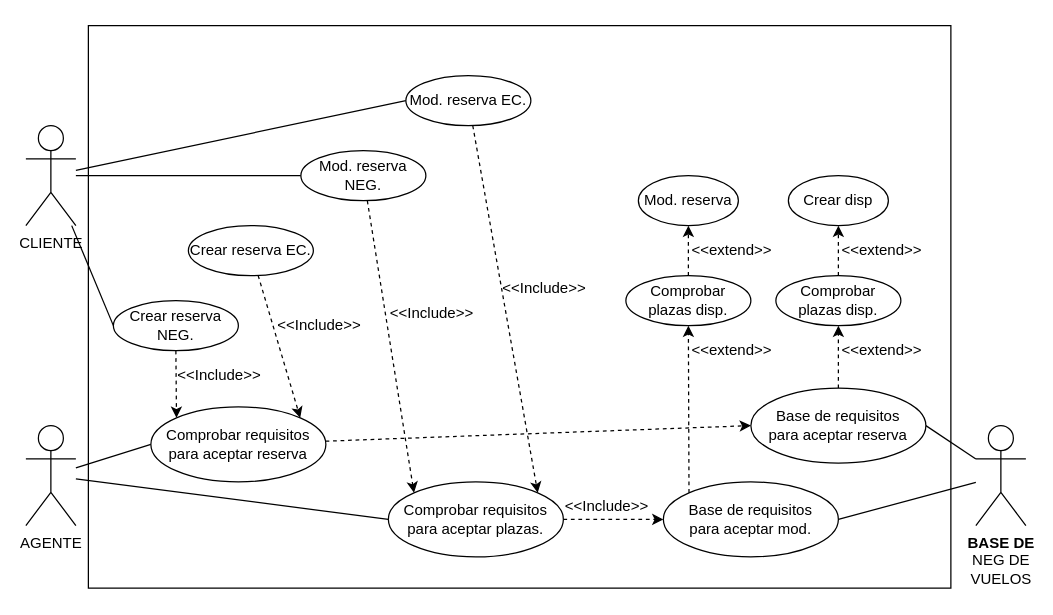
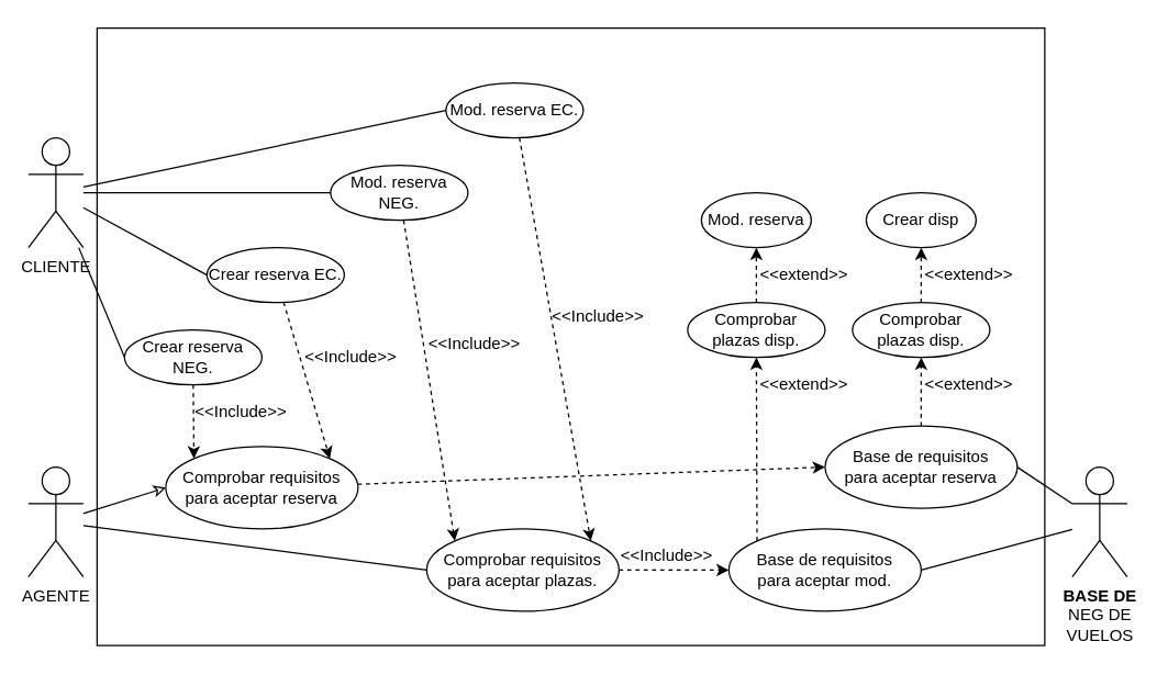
+ <mxCell id="3" style="edgeStyle=none;html=1;entryX=0;entryY=0.5;entryDx=0;entryDy=0;endArrow=none;endFill=0;" edge="1" parent="1" source="7" target="13"><mxGeometry relative="1" as="geometry" /></mxCell>
- <mxCell id="30" style="edgeStyle=none;html=1;entryX=0;entryY=0.5;entryDx=0;entryDy=0;endArrow=none;endFill=0;" edge="1" parent="1" source="32" target="34"><mxGeometry relative="1" as="geometry" /></mxCell>
+ <mxCell id="30" style="edgeStyle=none;html=1;entryX=0;entryY=0.5;entryDx=0;entryDy=0;endArrow=classic;endFill=0;" edge="1" parent="1" source="32" target="34"><mxGeometry relative="1" as="geometry" /></mxCell>
